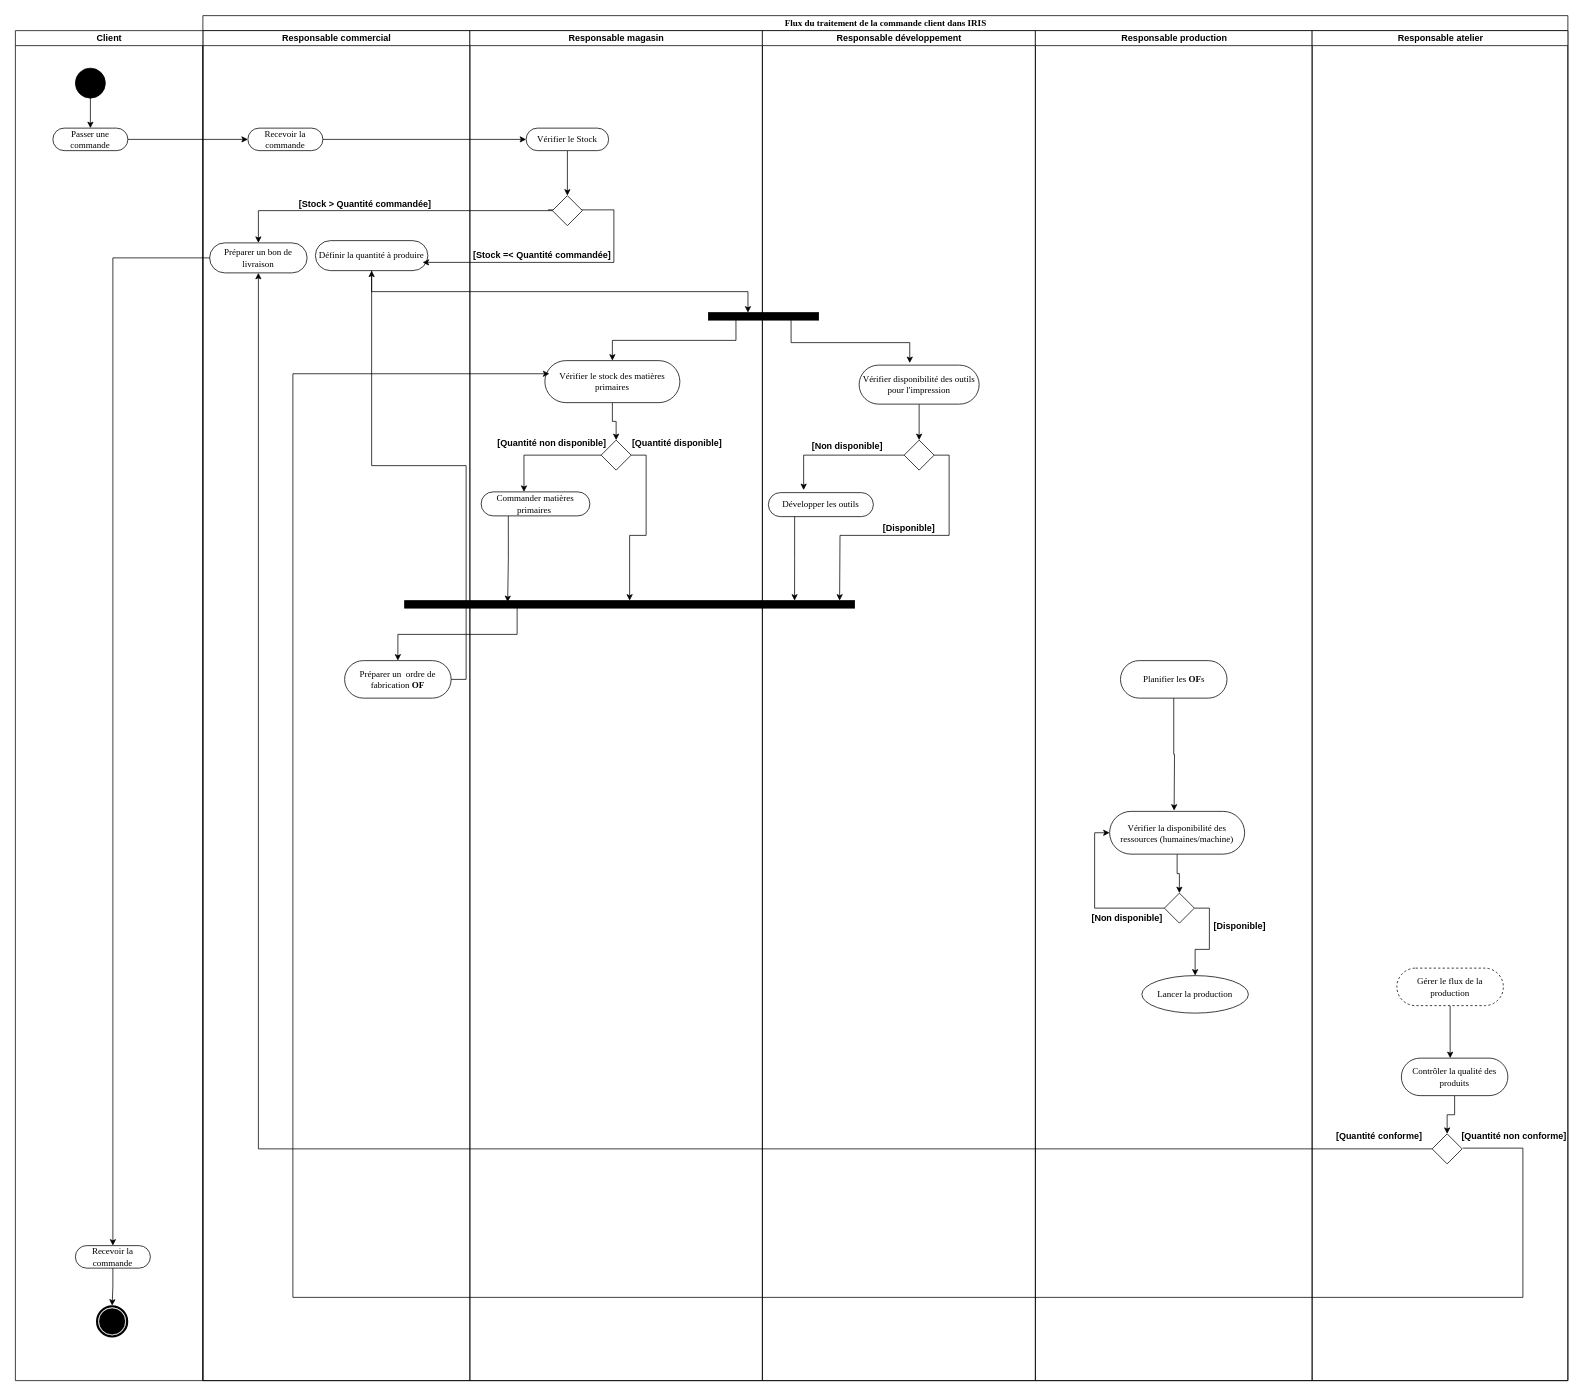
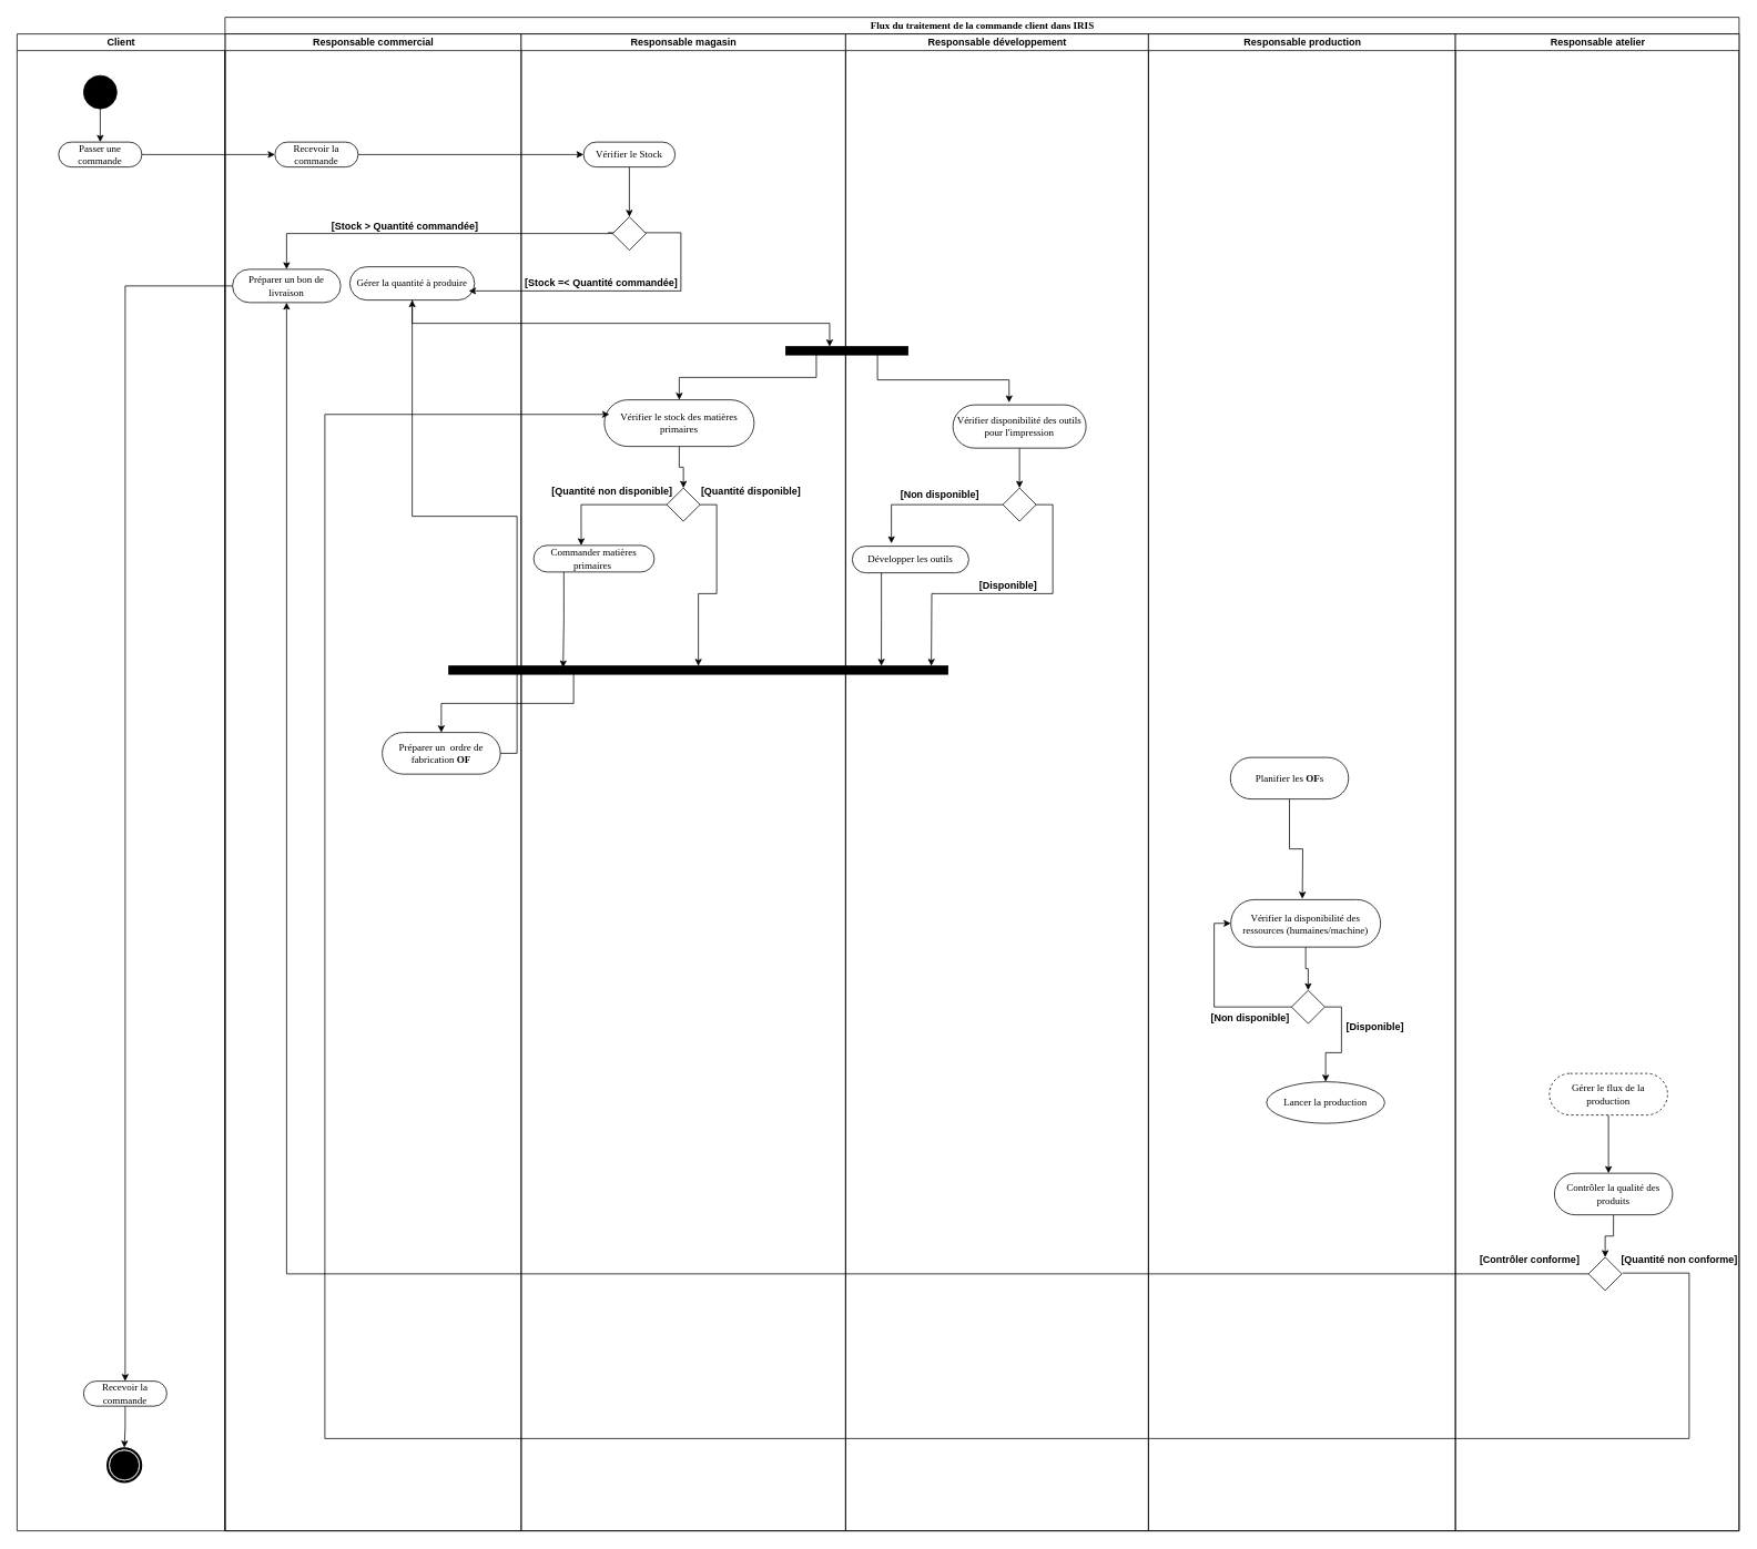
- <mxCell id="6" value="Définir la quantité à produire" style="rounded=1;whiteSpace=wrap;html=1;shadow=0;comic=0;labelBackgroundColor=none;strokeWidth=1;fontFamily=Verdana;fontSize=12;align=center;arcSize=50;" parent="3" vertex="1"><mxGeometry x="150" y="280" width="150" height="40" as="geometry" /></mxCell>
+ <mxCell id="6" value="Gérer la quantité à produire" style="rounded=1;whiteSpace=wrap;html=1;shadow=0;comic=0;labelBackgroundColor=none;strokeWidth=1;fontFamily=Verdana;fontSize=12;align=center;arcSize=50;" parent="3" vertex="1"><mxGeometry x="150" y="280" width="150" height="40" as="geometry" /></mxCell>
- <mxCell id="42" value="Planifier les &lt;b&gt;OF&lt;/b&gt;s" style="rounded=1;whiteSpace=wrap;html=1;shadow=0;comic=0;labelBackgroundColor=none;strokeWidth=1;fontFamily=Verdana;fontSize=12;align=center;arcSize=50;" vertex="1" parent="41"><mxGeometry x="113.5" y="840" width="142" height="50" as="geometry" /></mxCell>
+ <mxCell id="42" value="Planifier les &lt;b&gt;OF&lt;/b&gt;s" style="rounded=1;whiteSpace=wrap;html=1;shadow=0;comic=0;labelBackgroundColor=none;strokeWidth=1;fontFamily=Verdana;fontSize=12;align=center;arcSize=50;" vertex="1" parent="41"><mxGeometry x="98.5" y="870" width="142" height="50" as="geometry" /></mxCell>
- <mxCell id="55" value="&lt;font style=&quot;font-size: 12px;&quot;&gt;[Quantité conforme]&lt;/font&gt;" style="text;strokeColor=none;fillColor=none;html=1;fontSize=24;fontStyle=1;verticalAlign=middle;align=center;" vertex="1" parent="49"><mxGeometry x="39" y="1450" width="100" height="40" as="geometry" /></mxCell>
+ <mxCell id="55" value="&lt;font style=&quot;font-size: 12px;&quot;&gt;[Contrôler conforme]&lt;/font&gt;" style="text;strokeColor=none;fillColor=none;html=1;fontSize=24;fontStyle=1;verticalAlign=middle;align=center;" vertex="1" parent="49"><mxGeometry x="39" y="1450" width="100" height="40" as="geometry" /></mxCell>
